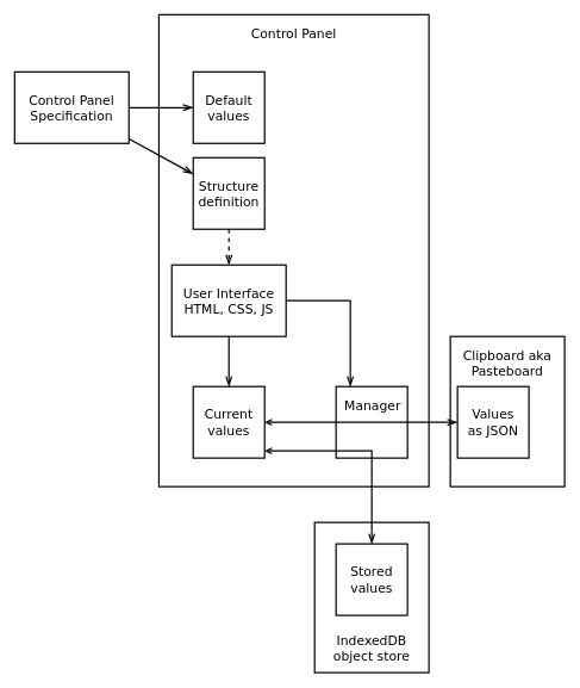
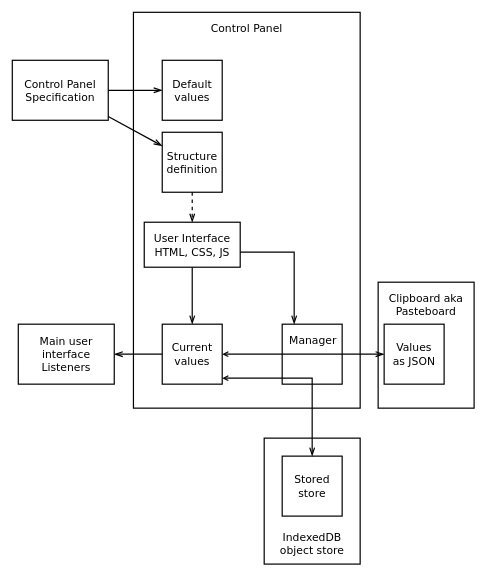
- <mxCell id="16" value="User Interface HTML, CSS, JS" style="rounded=0;shadow=0;comic=0;labelBackgroundColor=none;strokeColor=#000000;strokeWidth=2;fillColor=none;fontFamily=DejaVu Sans;fontSize=18;fontColor=#000000;align=center;arcSize=20;spacingTop=10;spacingLeft=10;spacing=2;spacingBottom=10;spacingRight=10;points=[[0.2, 0], [0.4, 0], [0.6, 0], [0.8, 0], [0.5,1], [1, 0.25], [1, 0.75]];whiteSpace=wrap;verticalAlign=middle;" parent="1" vertex="1"><mxGeometry x="240" y="370" width="160" height="100" as="geometry" /></mxCell>
+ <mxCell id="16" value="User Interface HTML, CSS, JS" style="rounded=0;shadow=0;comic=0;labelBackgroundColor=none;strokeColor=#000000;strokeWidth=2;fillColor=none;fontFamily=DejaVu Sans;fontSize=18;fontColor=#000000;align=center;arcSize=20;spacingTop=10;spacingLeft=10;spacing=2;spacingBottom=10;spacingRight=10;points=[[0.2, 0], [0.4, 0], [0.6, 0], [0.8, 0], [0.5,1], [1, 0.25], [1, 0.75]];whiteSpace=wrap;verticalAlign=middle;" parent="1" vertex="1"><mxGeometry x="240" y="370" width="160" height="75" as="geometry" /></mxCell>
+ <mxCell id="19" value="Main user interface Listeners" style="rounded=0;shadow=0;comic=0;labelBackgroundColor=none;strokeColor=#000000;strokeWidth=2;fillColor=none;fontFamily=DejaVu Sans;fontSize=18;fontColor=#000000;align=center;arcSize=20;spacingTop=10;spacingLeft=10;spacing=2;spacingBottom=10;spacingRight=10;points=[[0.2, 0], [0.4, 0], [0.6, 0], [0.8, 0], [0.5,1]];whiteSpace=wrap;verticalAlign=middle;" parent="1" vertex="1"><mxGeometry x="30" y="540" width="160" height="100" as="geometry" /></mxCell>
+ <mxCell id="20" value="" style="endArrow=openThin;html=1;fontSize=18;strokeWidth=2;endFill=0;endSize=10;labelBackgroundColor=none;spacingTop=-55;align=left;rounded=0;elbow=vertical;fontFamily=DejaVu Sans;" parent="1" source="15" target="19" edge="1"><mxGeometry width="50" height="50" relative="1" as="geometry"><mxPoint x="190" y="403.636" as="sourcePoint" /><mxPoint x="280" y="452.727" as="targetPoint" /></mxGeometry></mxCell>
- <mxCell id="13" value="Stored values" style="rounded=0;shadow=0;comic=0;labelBackgroundColor=none;strokeColor=#000000;strokeWidth=2;fillColor=none;fontFamily=DejaVu Sans;fontSize=18;fontColor=#000000;align=center;arcSize=20;spacingTop=10;spacingLeft=10;spacing=2;spacingBottom=10;spacingRight=10;points=[[0.2, 0], [0.4, 0], [0.6, 0], [0.8, 0], [0.5,1]];whiteSpace=wrap;verticalAlign=middle;" parent="1" vertex="1"><mxGeometry x="470" y="760" width="100" height="100" as="geometry" /></mxCell>
+ <mxCell id="13" value="Stored store" style="rounded=0;shadow=0;comic=0;labelBackgroundColor=none;strokeColor=#000000;strokeWidth=2;fillColor=none;fontFamily=DejaVu Sans;fontSize=18;fontColor=#000000;align=center;arcSize=20;spacingTop=10;spacingLeft=10;spacing=2;spacingBottom=10;spacingRight=10;points=[[0.2, 0], [0.4, 0], [0.6, 0], [0.8, 0], [0.5,1]];whiteSpace=wrap;verticalAlign=middle;" parent="1" vertex="1"><mxGeometry x="470" y="760" width="100" height="100" as="geometry" /></mxCell>
